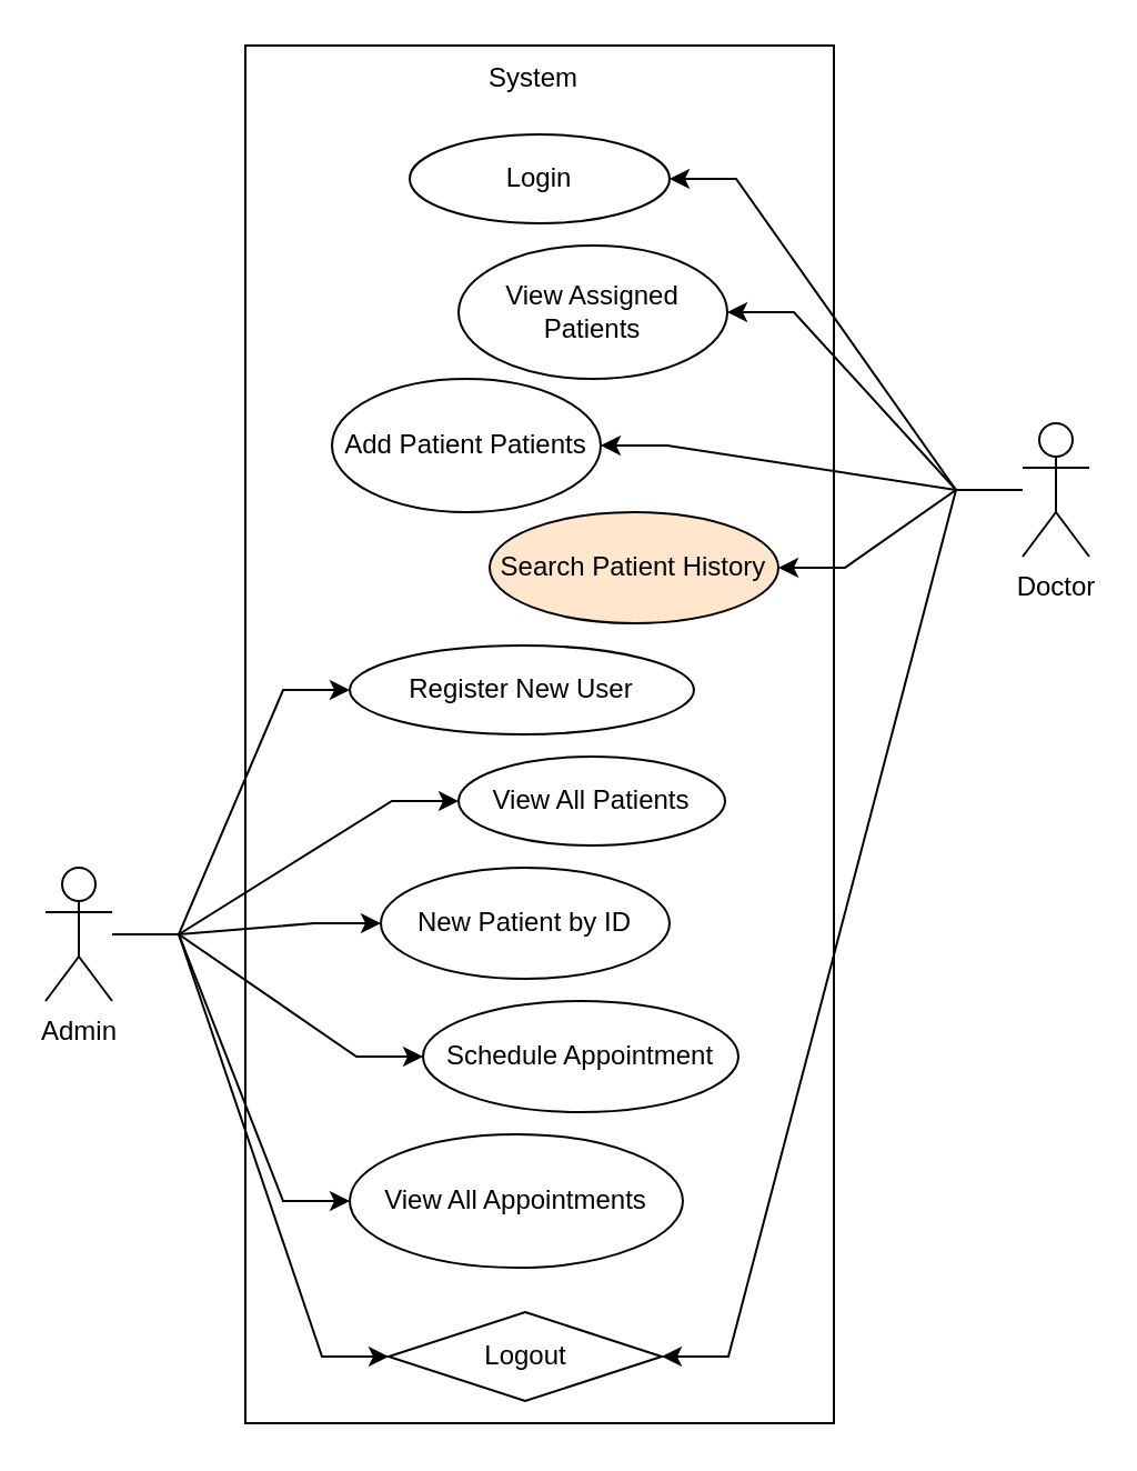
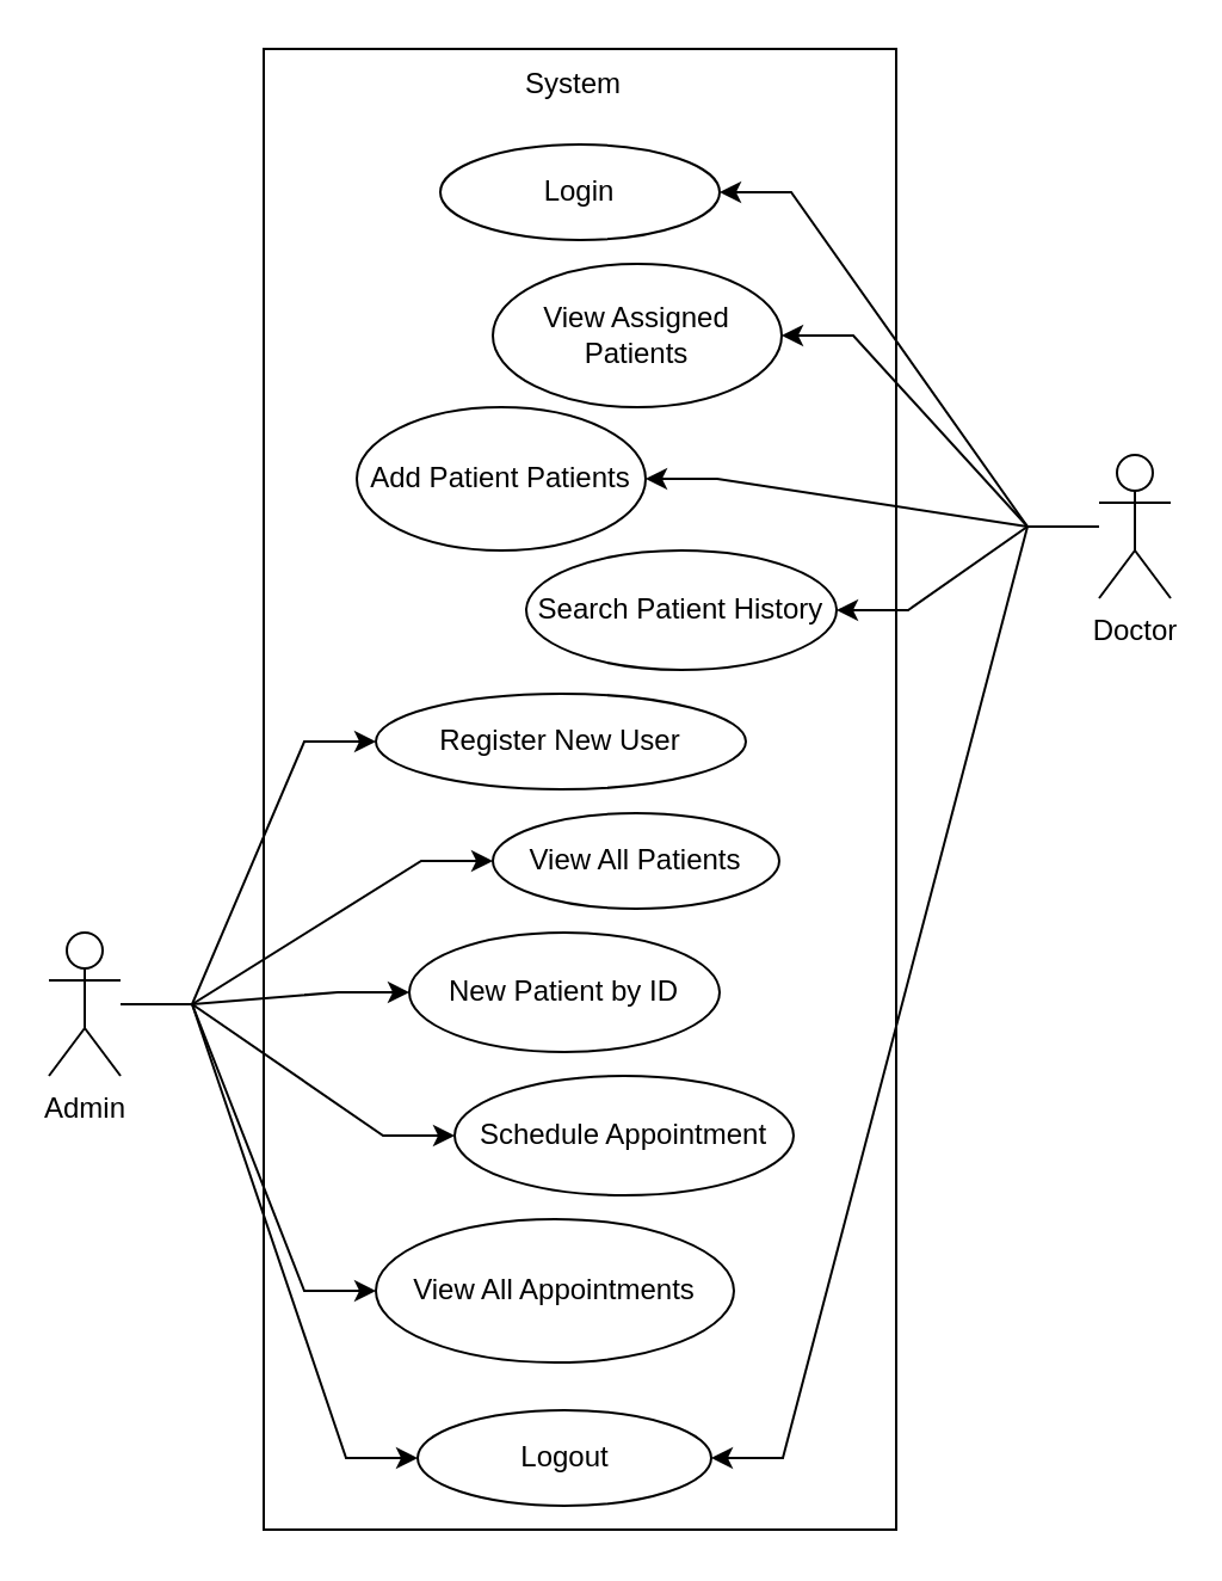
- <mxCell id="7" value="Search Patient History" style="ellipse;whiteSpace=wrap;html=1;fillColor=#ffe6cc;" vertex="1" parent="1"><mxGeometry x="220" y="230" width="130" height="50" as="geometry" /></mxCell>
+ <mxCell id="7" value="Search Patient History" style="ellipse;whiteSpace=wrap;html=1;" vertex="1" parent="1"><mxGeometry x="220" y="230" width="130" height="50" as="geometry" /></mxCell>
- <mxCell id="13" value="Logout" style="rhombus;whiteSpace=wrap;html=1;" vertex="1" parent="1"><mxGeometry x="174.5" y="590" width="123" height="40" as="geometry" /></mxCell>
+ <mxCell id="13" value="Logout" style="ellipse;whiteSpace=wrap;html=1;" vertex="1" parent="1"><mxGeometry x="174.5" y="590" width="123" height="40" as="geometry" /></mxCell>
